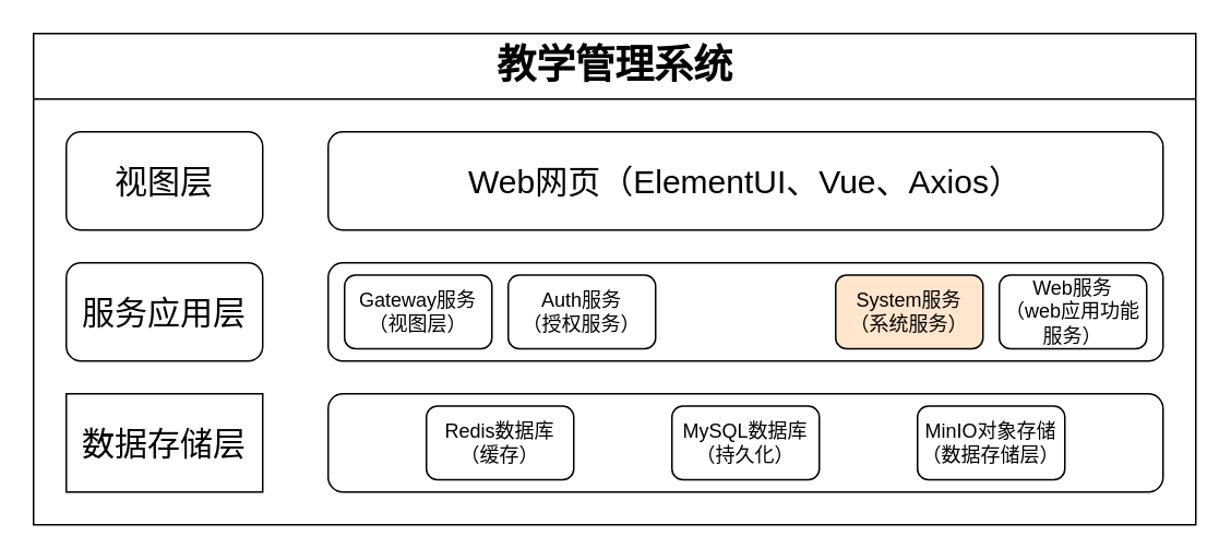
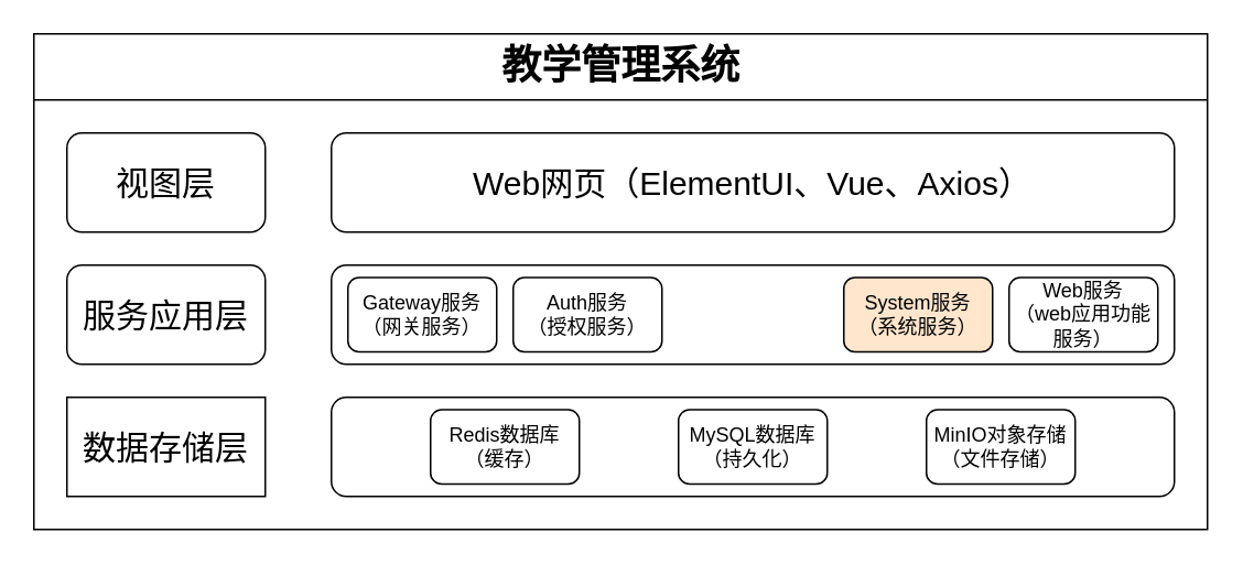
- <mxCell id="10" value="Gateway服务&lt;div&gt;（视图层&lt;span style=&quot;background-color: initial;&quot;&gt;）&lt;/span&gt;&lt;/div&gt;" style="rounded=1;whiteSpace=wrap;html=1;labelBackgroundColor=none;container=0;" parent="2" vertex="1"><mxGeometry x="190" y="147.5" width="90" height="45" as="geometry" /></mxCell>
+ <mxCell id="10" value="Gateway服务&lt;div&gt;（网关服务&lt;span style=&quot;background-color: initial;&quot;&gt;）&lt;/span&gt;&lt;/div&gt;" style="rounded=1;whiteSpace=wrap;html=1;labelBackgroundColor=none;container=0;" parent="2" vertex="1"><mxGeometry x="190" y="147.5" width="90" height="45" as="geometry" /></mxCell>
- <mxCell id="7" value="MinIO对象存储&lt;div&gt;（数据存储层）&lt;/div&gt;" style="rounded=1;whiteSpace=wrap;html=1;labelBackgroundColor=none;container=0;" parent="2" vertex="1"><mxGeometry x="540" y="227.5" width="90" height="45" as="geometry" /></mxCell>
+ <mxCell id="7" value="MinIO对象存储&lt;div&gt;（文件存储）&lt;/div&gt;" style="rounded=1;whiteSpace=wrap;html=1;labelBackgroundColor=none;container=0;" parent="2" vertex="1"><mxGeometry x="540" y="227.5" width="90" height="45" as="geometry" /></mxCell>
